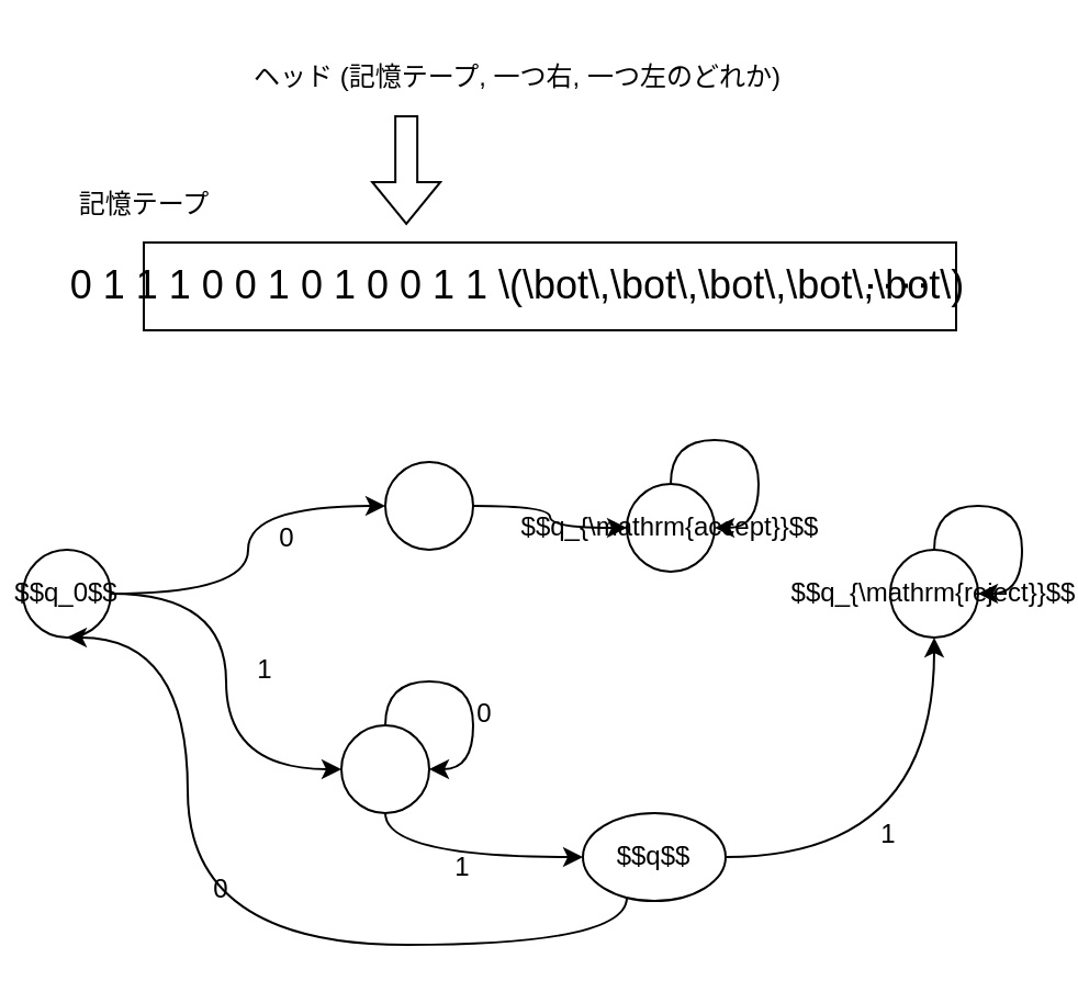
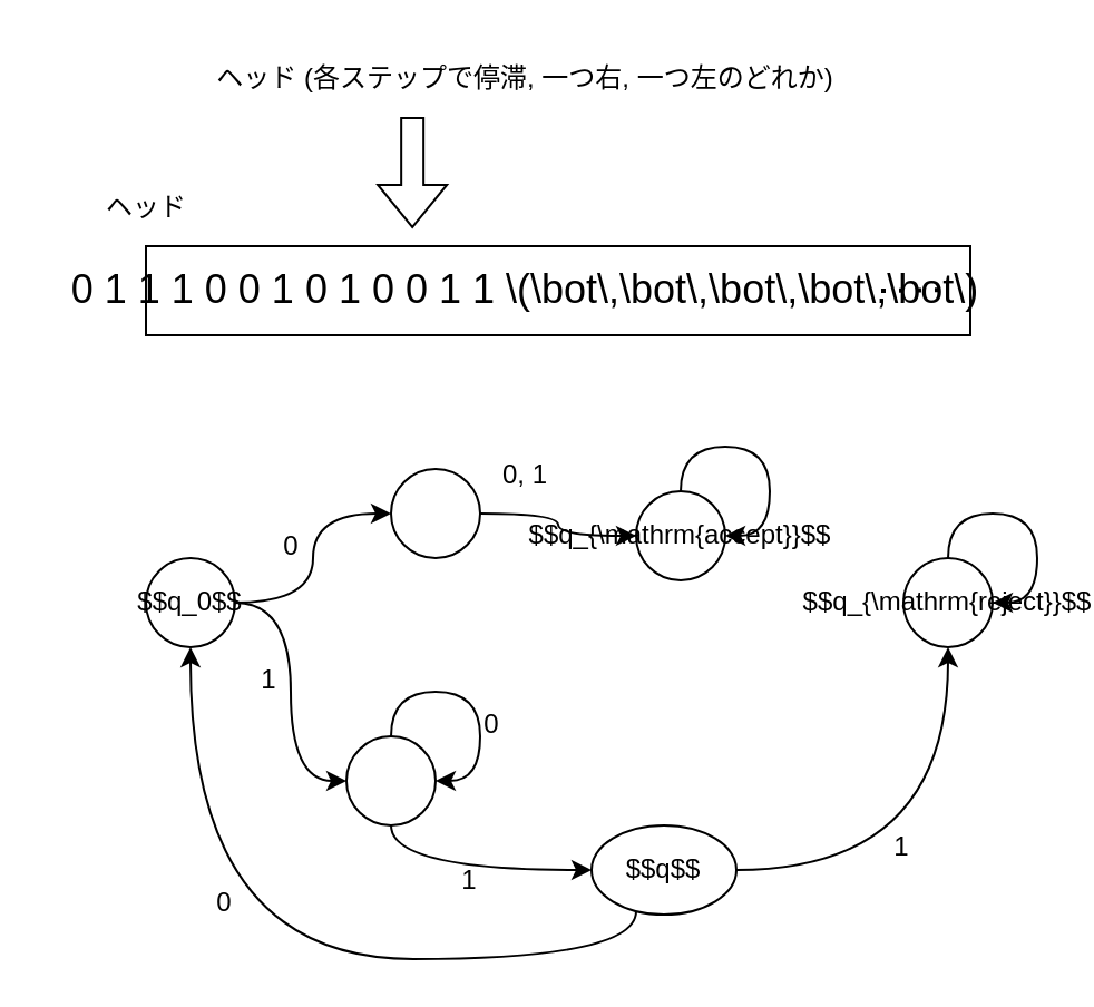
- <mxCell id="18" value="ヘッド (記憶テープ, 一つ右, 一つ左のどれか)" style="text;html=1;align=center;verticalAlign=middle;resizable=0;points=[];autosize=1;strokeColor=none;fillColor=none;" vertex="1" parent="1"><mxGeometry x="85" y="20" width="300" height="30" as="geometry" /></mxCell>
+ <mxCell id="18" value="ヘッド (各ステップで停滞, 一つ右, 一つ左のどれか)" style="text;html=1;align=center;verticalAlign=middle;resizable=0;points=[];autosize=1;strokeColor=none;fillColor=none;" vertex="1" parent="1"><mxGeometry x="85" y="20" width="300" height="30" as="geometry" /></mxCell>
- <mxCell id="19" value="記憶テープ" style="text;html=1;align=center;verticalAlign=middle;resizable=0;points=[];autosize=1;strokeColor=none;fillColor=none;" vertex="1" parent="1"><mxGeometry x="25" y="78" width="80" height="30" as="geometry" /></mxCell>
+ <mxCell id="19" value="ヘッド" style="text;html=1;align=center;verticalAlign=middle;resizable=0;points=[];autosize=1;strokeColor=none;fillColor=none;" vertex="1" parent="1"><mxGeometry x="25" y="78" width="80" height="30" as="geometry" /></mxCell>
+ <mxCell id="29" value="0, 1" style="text;html=1;align=center;verticalAlign=middle;resizable=0;points=[];autosize=1;strokeColor=none;fillColor=none;" vertex="1" parent="1"><mxGeometry x="215" y="198" width="40" height="30" as="geometry" /></mxCell>
- <mxCell id="6" value="$$q_0$$" style="ellipse;whiteSpace=wrap;html=1;aspect=fixed;" vertex="1" parent="1"><mxGeometry x="10" y="250" width="40" height="40" as="geometry" /></mxCell>
+ <mxCell id="6" value="$$q_0$$" style="ellipse;whiteSpace=wrap;html=1;aspect=fixed;" vertex="1" parent="1"><mxGeometry x="65" y="250" width="40" height="40" as="geometry" /></mxCell>
